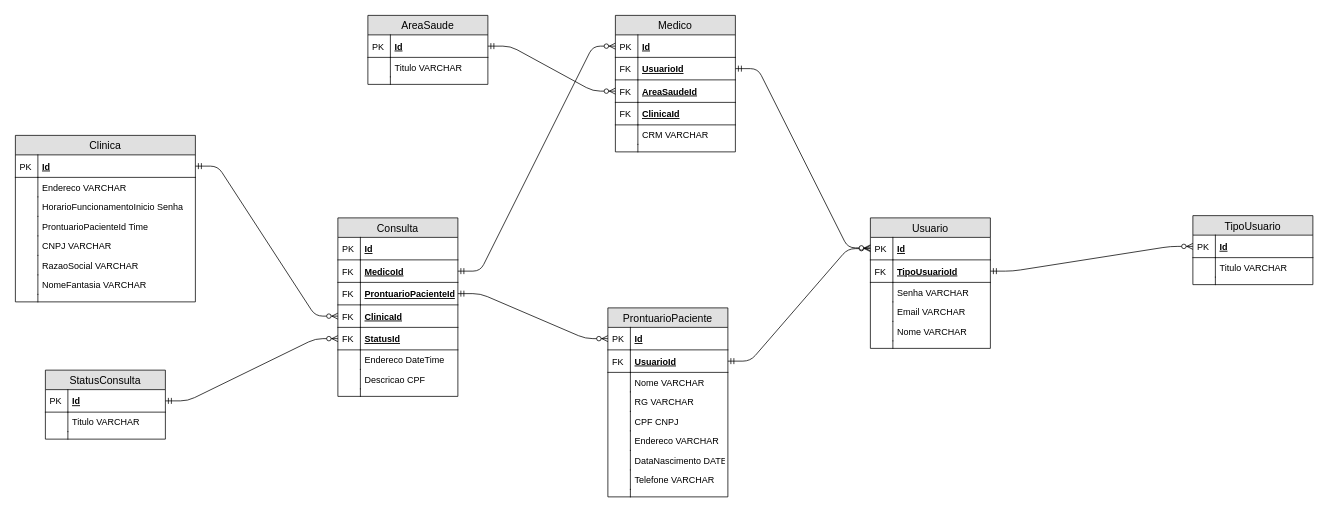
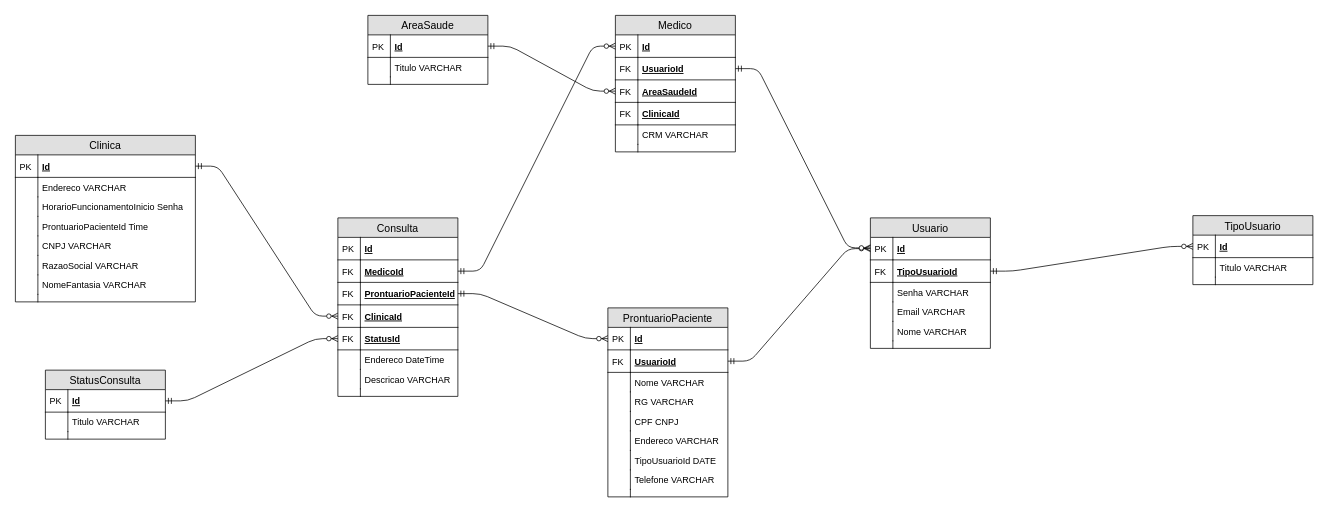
- <mxCell id="78" value="Descricao CPF" style="shape=partialRectangle;top=0;left=0;right=0;bottom=0;align=left;verticalAlign=top;fillColor=none;spacingLeft=34;spacingRight=4;overflow=hidden;rotatable=0;points=[[0,0.5],[1,0.5]];portConstraint=eastwest;dropTarget=0;fontSize=12;" parent="65" vertex="1"><mxGeometry y="202" width="160" height="26" as="geometry" /></mxCell>
+ <mxCell id="78" value="Descricao VARCHAR" style="shape=partialRectangle;top=0;left=0;right=0;bottom=0;align=left;verticalAlign=top;fillColor=none;spacingLeft=34;spacingRight=4;overflow=hidden;rotatable=0;points=[[0,0.5],[1,0.5]];portConstraint=eastwest;dropTarget=0;fontSize=12;" parent="65" vertex="1"><mxGeometry y="202" width="160" height="26" as="geometry" /></mxCell>
- <mxCell id="36" value="DataNascimento DATE" style="shape=partialRectangle;top=0;left=0;right=0;bottom=0;align=left;verticalAlign=top;fillColor=none;spacingLeft=34;spacingRight=4;overflow=hidden;rotatable=0;points=[[0,0.5],[1,0.5]];portConstraint=eastwest;dropTarget=0;fontSize=12;" parent="23" vertex="1"><mxGeometry y="190" width="160" height="26" as="geometry" /></mxCell>
+ <mxCell id="36" value="TipoUsuarioId DATE" style="shape=partialRectangle;top=0;left=0;right=0;bottom=0;align=left;verticalAlign=top;fillColor=none;spacingLeft=34;spacingRight=4;overflow=hidden;rotatable=0;points=[[0,0.5],[1,0.5]];portConstraint=eastwest;dropTarget=0;fontSize=12;" parent="23" vertex="1"><mxGeometry y="190" width="160" height="26" as="geometry" /></mxCell>
